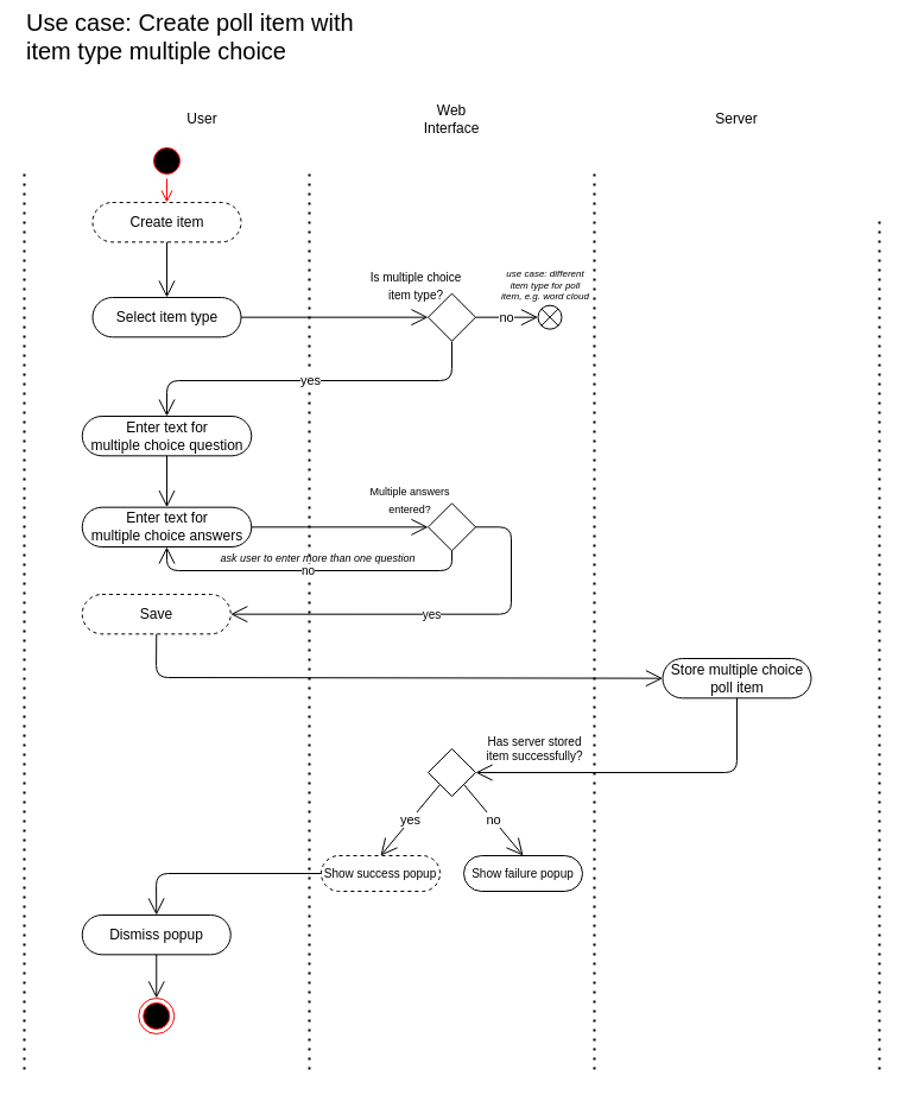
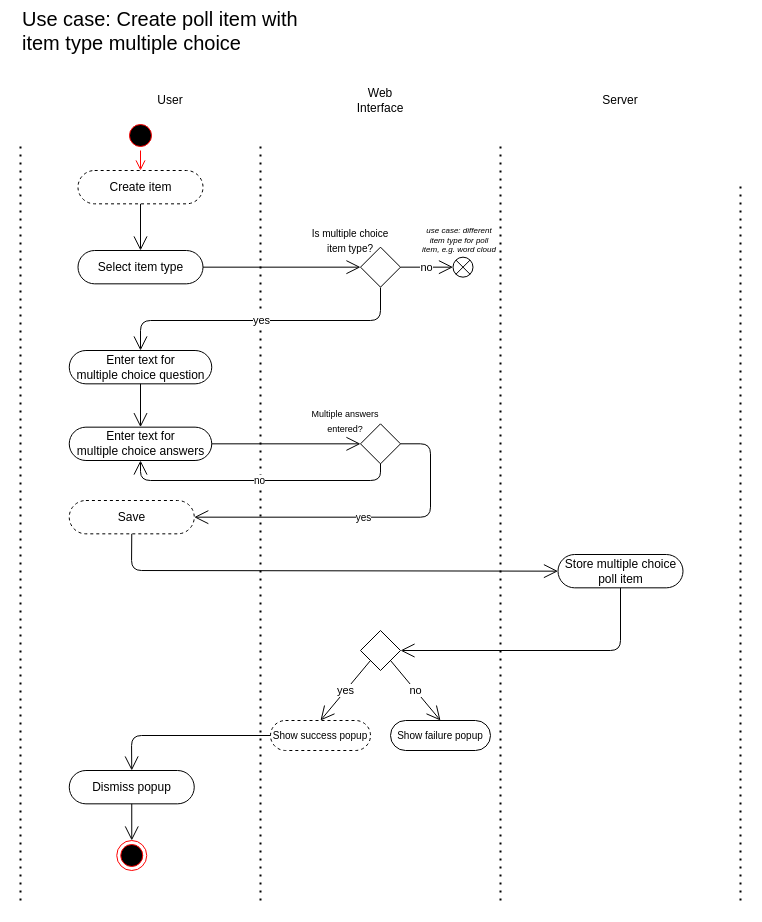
- <mxCell id="42" value="ask user to enter more than one question" style="text;html=1;strokeColor=none;fillColor=none;align=center;verticalAlign=middle;whiteSpace=wrap;rounded=0;fontSize=9;fontStyle=2" parent="1" vertex="1"><mxGeometry x="175" y="460" width="185" height="20" as="geometry" /></mxCell>
- <mxCell id="27" value="Has server stored item successfully?" style="text;html=1;strokeColor=none;fillColor=none;align=center;verticalAlign=middle;whiteSpace=wrap;rounded=0;fontSize=10;" parent="1" vertex="1"><mxGeometry x="400" y="620" width="100" height="20" as="geometry" /></mxCell>
